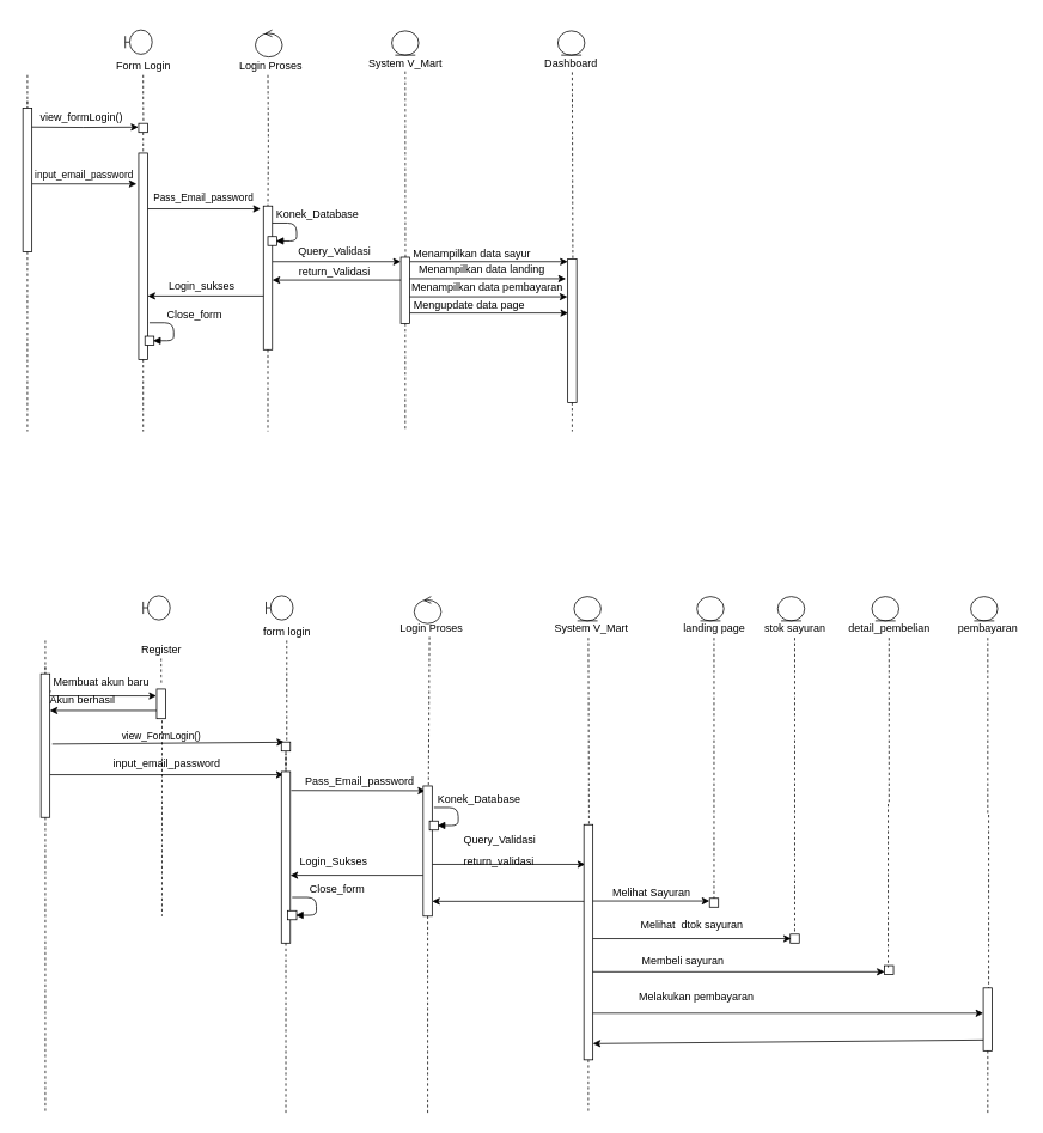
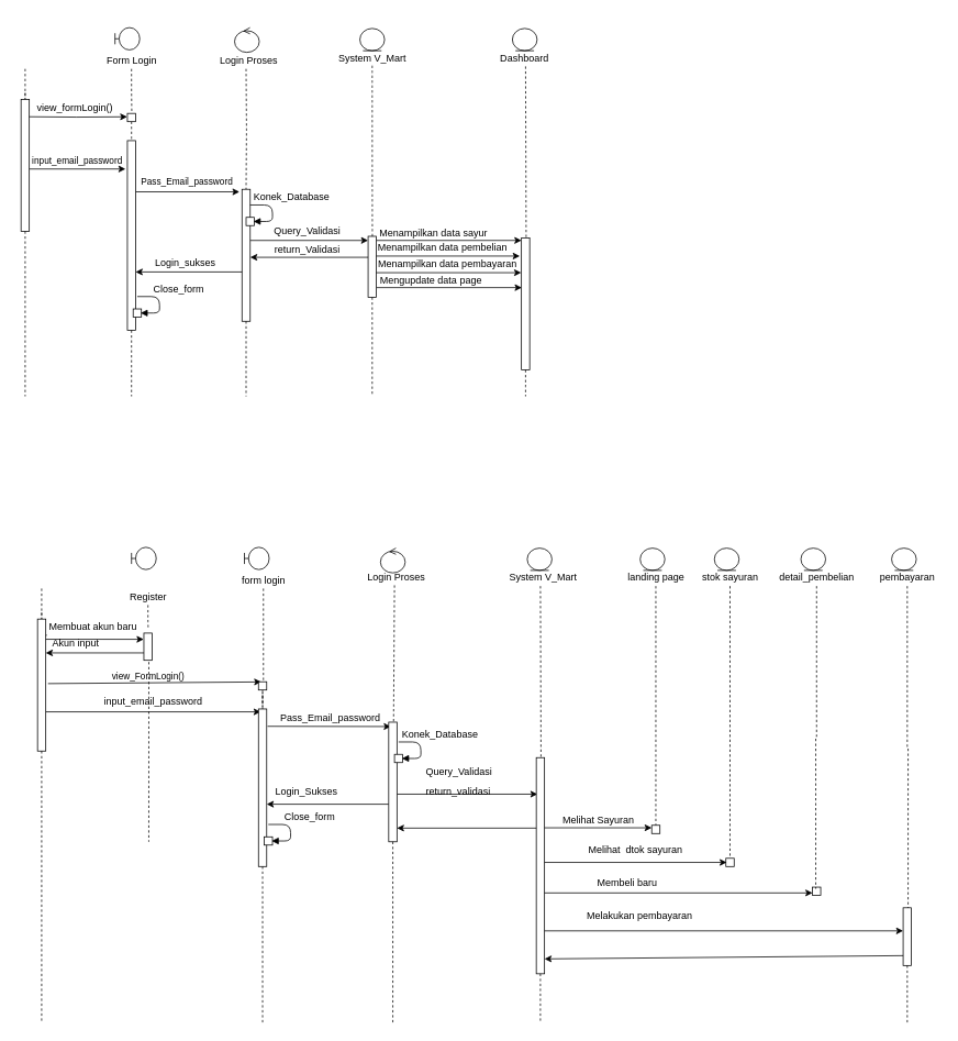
- <mxCell id="45" value="Menampilkan data landing" style="text;html=1;align=center;verticalAlign=middle;resizable=0;points=[];autosize=1;" parent="2" vertex="1"><mxGeometry x="431" y="270" width="170" height="20" as="geometry" /></mxCell>
+ <mxCell id="45" value="Menampilkan data pembelian" style="text;html=1;align=center;verticalAlign=middle;resizable=0;points=[];autosize=1;" parent="2" vertex="1"><mxGeometry x="431" y="270" width="170" height="20" as="geometry" /></mxCell>
- <mxCell id="90" value="Akun berhasil" style="text;html=1;align=center;verticalAlign=middle;resizable=0;points=[];autosize=1;" parent="49" vertex="1"><mxGeometry x="6" y="120" width="90" height="20" as="geometry" /></mxCell>
+ <mxCell id="90" value="Akun input" style="text;html=1;align=center;verticalAlign=middle;resizable=0;points=[];autosize=1;" parent="49" vertex="1"><mxGeometry x="6" y="120" width="90" height="20" as="geometry" /></mxCell>
- <mxCell id="119" value="Membeli sayuran" style="text;html=1;align=center;verticalAlign=middle;resizable=0;points=[];autosize=1;" parent="49" vertex="1"><mxGeometry x="665" y="410" width="110" height="20" as="geometry" /></mxCell>
+ <mxCell id="119" value="Membeli baru" style="text;html=1;align=center;verticalAlign=middle;resizable=0;points=[];autosize=1;" parent="49" vertex="1"><mxGeometry x="665" y="410" width="110" height="20" as="geometry" /></mxCell>
